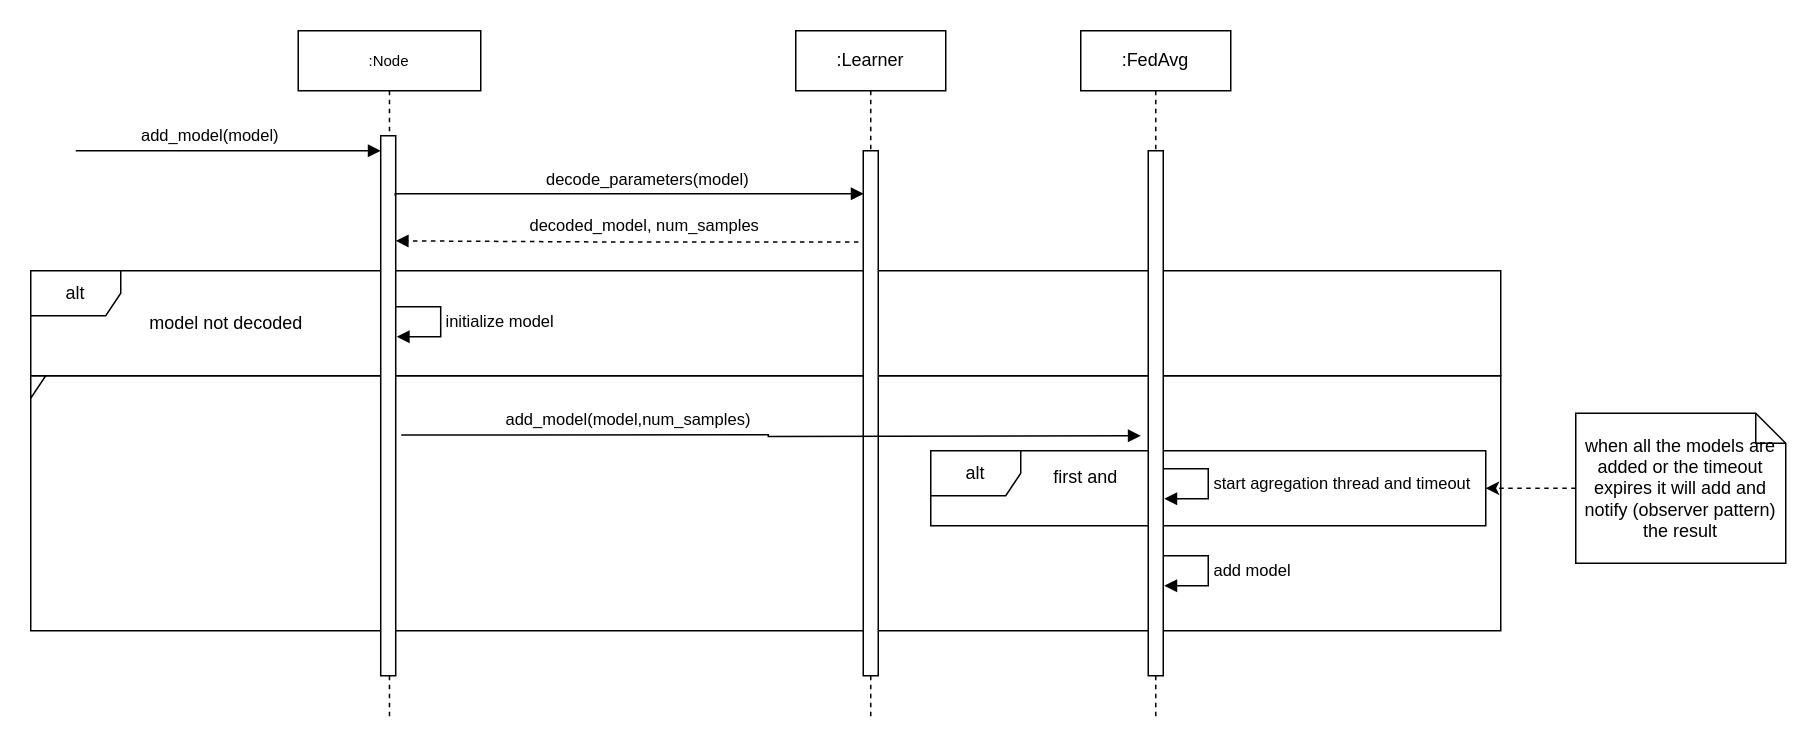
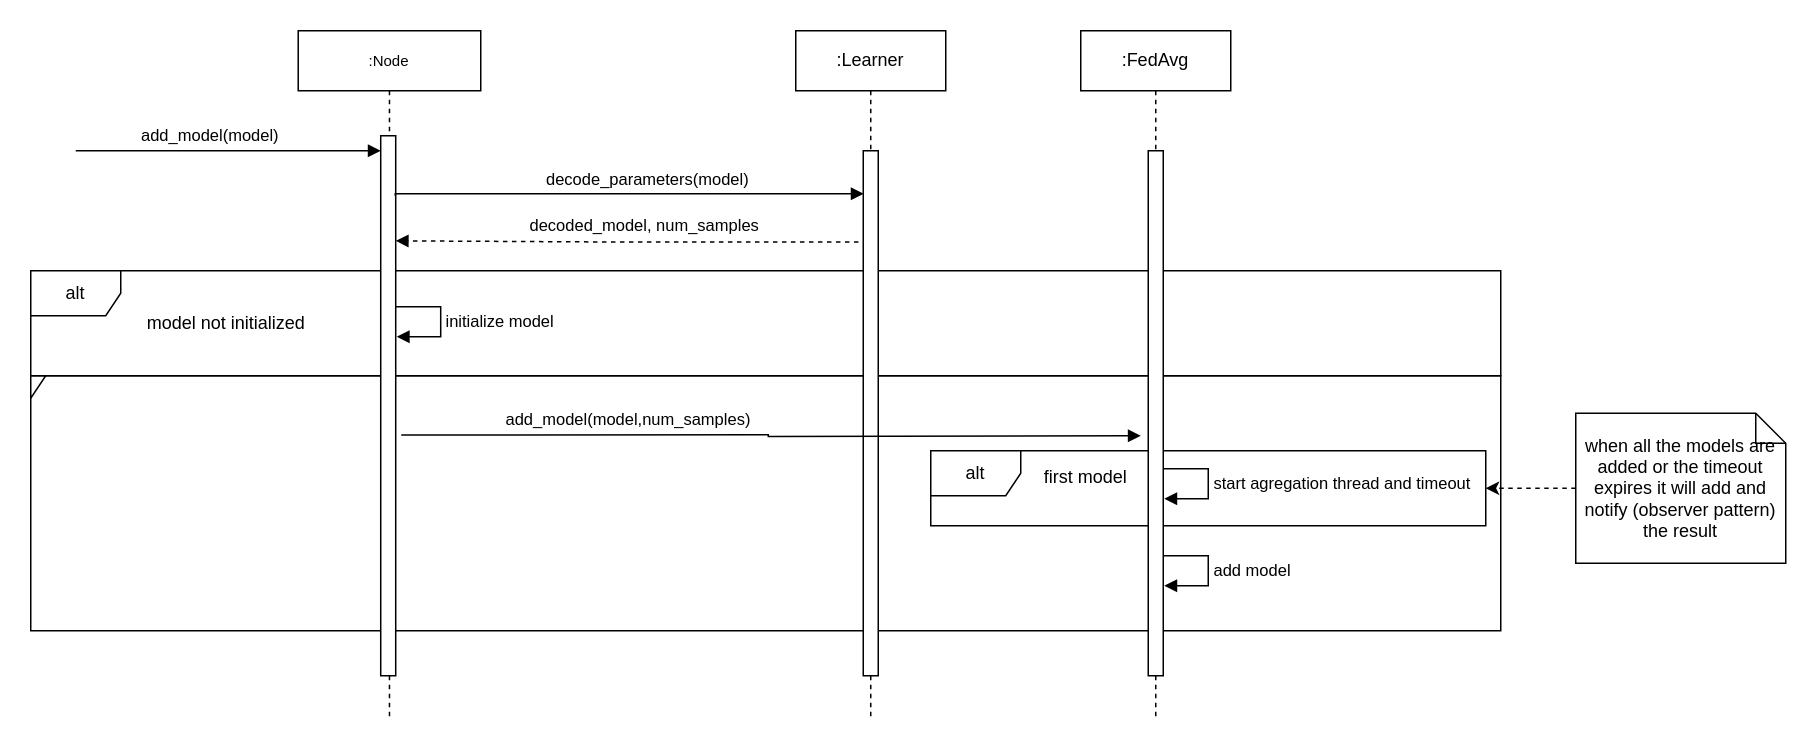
- <mxCell id="9" value="model not decoded" style="text;html=1;align=center;verticalAlign=middle;resizable=0;points=[];autosize=1;strokeColor=none;fillColor=none;" vertex="1" parent="1"><mxGeometry x="90" y="205" width="120" height="20" as="geometry" /></mxCell>
+ <mxCell id="9" value="model not initialized" style="text;html=1;align=center;verticalAlign=middle;resizable=0;points=[];autosize=1;strokeColor=none;fillColor=none;" vertex="1" parent="1"><mxGeometry x="90" y="205" width="120" height="20" as="geometry" /></mxCell>
- <mxCell id="15" value="first and" style="text;html=1;align=center;verticalAlign=middle;resizable=0;points=[];autosize=1;strokeColor=none;fillColor=none;" vertex="1" parent="13"><mxGeometry x="-32" y="288" width="70" height="20" as="geometry" /></mxCell>
+ <mxCell id="15" value="first model" style="text;html=1;align=center;verticalAlign=middle;resizable=0;points=[];autosize=1;strokeColor=none;fillColor=none;" vertex="1" parent="13"><mxGeometry x="-32" y="288" width="70" height="20" as="geometry" /></mxCell>
